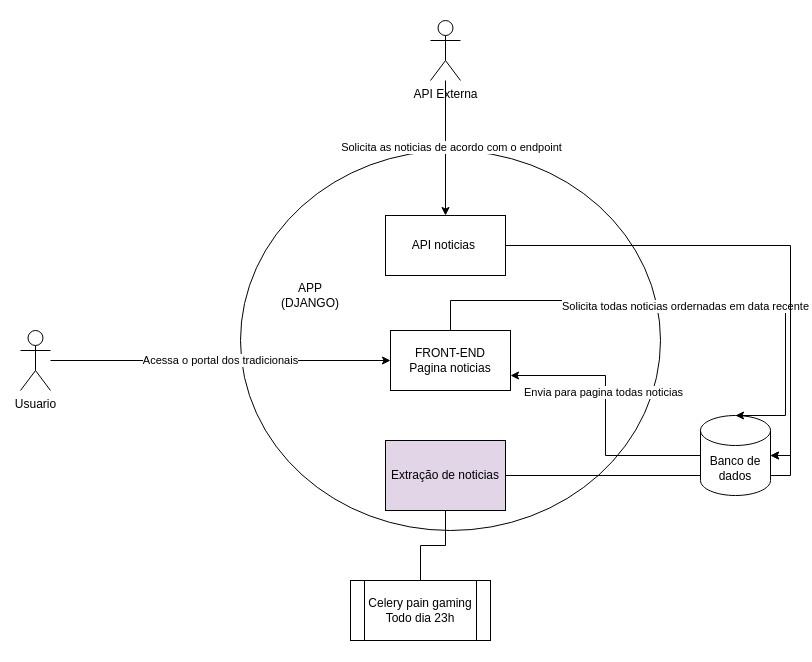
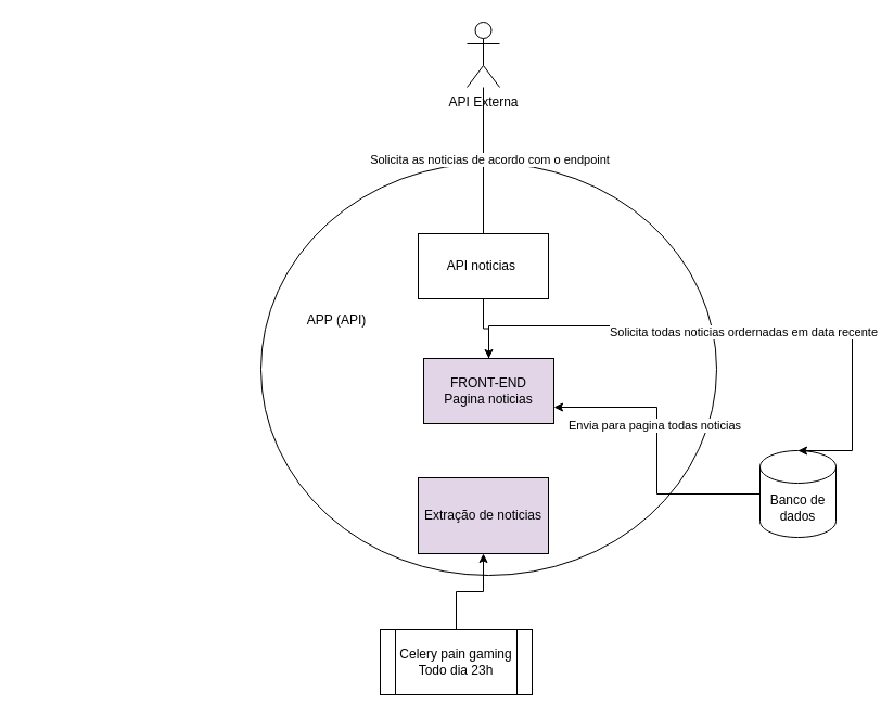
- <mxCell id="16" style="edgeStyle=orthogonalEdgeStyle;rounded=0;orthogonalLoop=1;jettySize=auto;html=1;" edge="1" parent="1" source="18" target="19"><mxGeometry relative="1" as="geometry" /></mxCell>
+ <mxCell id="16" style="edgeStyle=orthogonalEdgeStyle;rounded=0;orthogonalLoop=1;jettySize=auto;html=1;endArrow=none;" edge="1" parent="1" source="18" target="19"><mxGeometry relative="1" as="geometry" /></mxCell>
- <mxCell id="20" style="edgeStyle=orthogonalEdgeStyle;rounded=0;orthogonalLoop=1;jettySize=auto;html=1;entryX=1;entryY=0.5;entryDx=0;entryDy=0;entryPerimeter=0;" edge="1" parent="1" source="19" target="7"><mxGeometry relative="1" as="geometry" /></mxCell>
+ <mxCell id="20" style="edgeStyle=orthogonalEdgeStyle;rounded=0;orthogonalLoop=1;jettySize=auto;html=1;" edge="1" parent="1" source="19" target="11"><mxGeometry relative="1" as="geometry" /></mxCell>
- <mxCell id="8" value="APP (DJANGO)" style="text;html=1;strokeColor=none;fillColor=none;align=center;verticalAlign=middle;whiteSpace=wrap;rounded=0;" vertex="1" parent="1"><mxGeometry x="280" y="280" width="60" height="30" as="geometry" /></mxCell>
+ <mxCell id="8" value="APP (API)" style="text;html=1;strokeColor=none;fillColor=none;align=center;verticalAlign=middle;whiteSpace=wrap;rounded=0;" vertex="1" parent="1"><mxGeometry x="280" y="280" width="60" height="30" as="geometry" /></mxCell>
- <mxCell id="13" value="Usuario" style="shape=umlActor;verticalLabelPosition=bottom;verticalAlign=top;html=1;outlineConnect=0;" vertex="1" parent="1"><mxGeometry x="20" y="330" width="30" height="60" as="geometry" /></mxCell>
- <mxCell id="12" value="Acessa o portal dos tradicionais" style="edgeStyle=orthogonalEdgeStyle;rounded=0;orthogonalLoop=1;jettySize=auto;html=1;" edge="1" parent="1" source="13" target="11"><mxGeometry relative="1" as="geometry" /></mxCell>
- <mxCell id="11" value="FRONT-END&lt;br&gt;Pagina noticias" style="rounded=0;whiteSpace=wrap;html=1;" vertex="1" parent="1"><mxGeometry x="390" y="330" width="120" height="60" as="geometry" /></mxCell>
+ <mxCell id="11" value="FRONT-END&lt;br&gt;Pagina noticias" style="rounded=0;whiteSpace=wrap;html=1;fillColor=#e1d5e7;" vertex="1" parent="1"><mxGeometry x="390" y="330" width="120" height="60" as="geometry" /></mxCell>
- <mxCell id="3" style="edgeStyle=orthogonalEdgeStyle;rounded=0;orthogonalLoop=1;jettySize=auto;html=1;" edge="1" parent="1" source="4" target="7"><mxGeometry relative="1" as="geometry"><Array as="points"><mxPoint x="790" y="475" /></Array></mxGeometry></mxCell>
- <mxCell id="9" style="edgeStyle=orthogonalEdgeStyle;rounded=0;orthogonalLoop=1;jettySize=auto;html=1;entryX=0.5;entryY=1;entryDx=0;entryDy=0;endArrow=none;" edge="1" parent="1" source="10" target="4"><mxGeometry relative="1" as="geometry" /></mxCell>
+ <mxCell id="9" style="edgeStyle=orthogonalEdgeStyle;rounded=0;orthogonalLoop=1;jettySize=auto;html=1;entryX=0.5;entryY=1;entryDx=0;entryDy=0;" edge="1" parent="1" source="10" target="4"><mxGeometry relative="1" as="geometry" /></mxCell>
